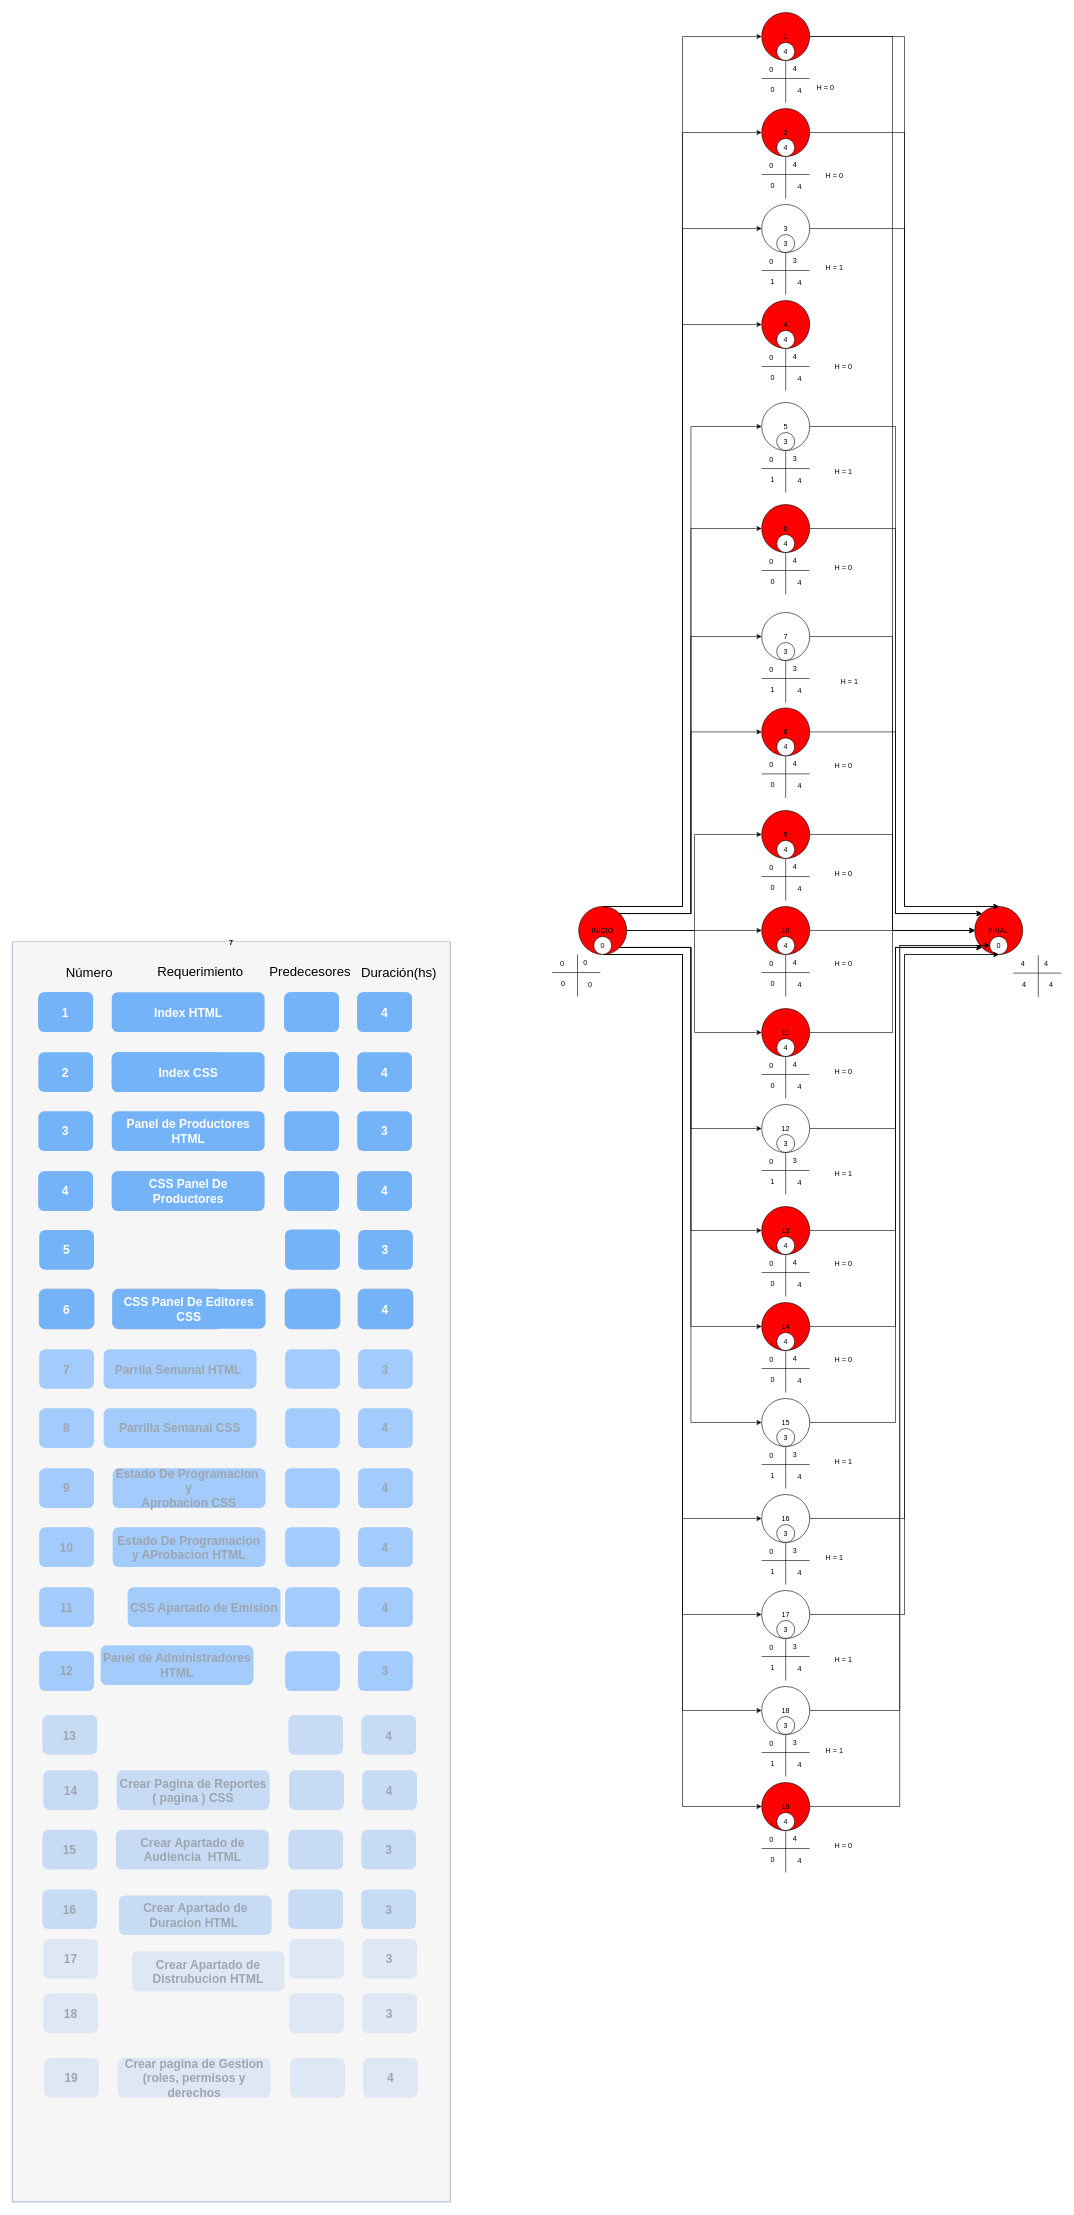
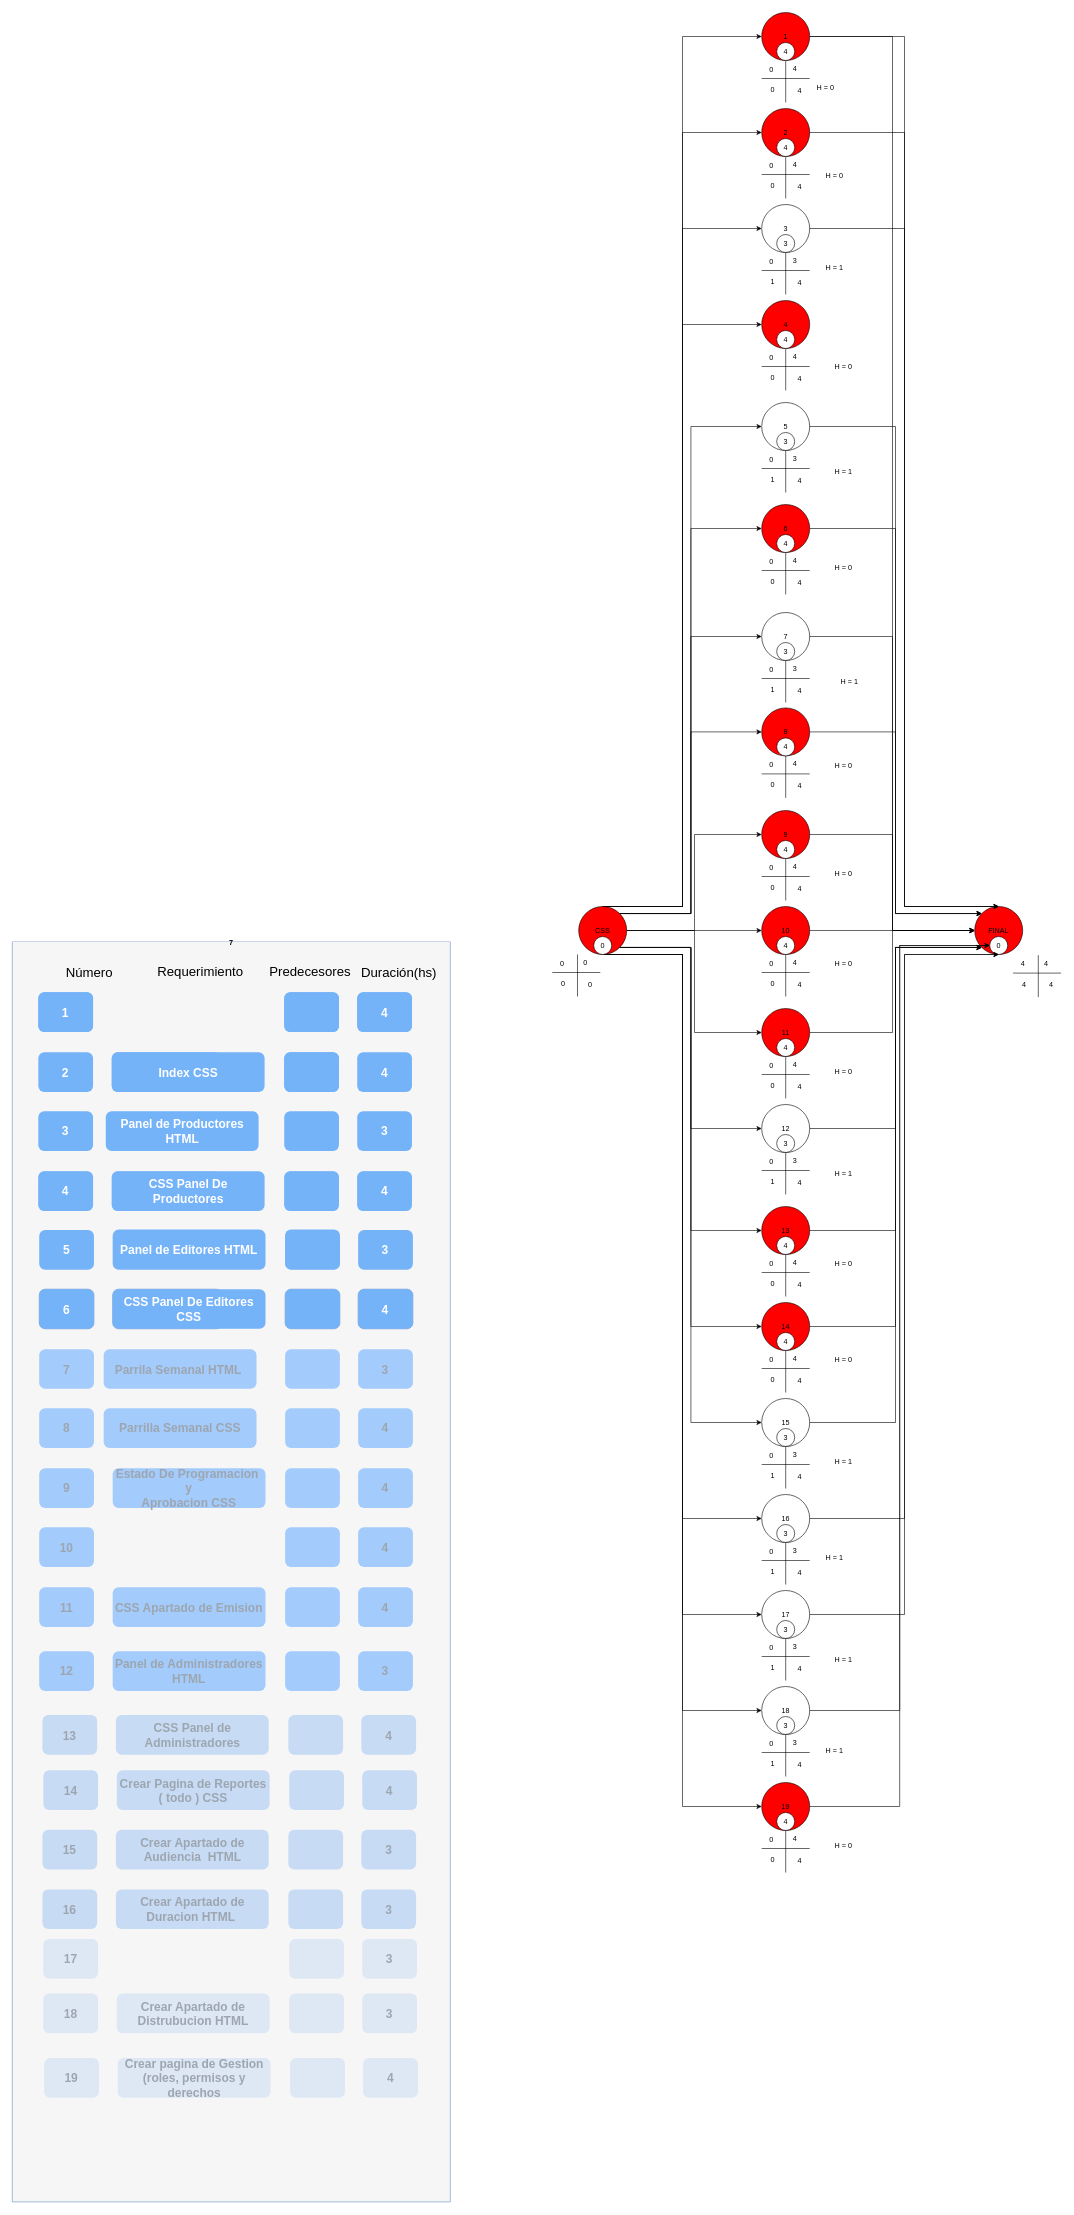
- <mxCell id="289" value="INICIO" style="ellipse;whiteSpace=wrap;html=1;aspect=fixed;fillColor=#FF0000;" vertex="1" parent="288"><mxGeometry x="9" width="80" height="80" as="geometry" /></mxCell>
+ <mxCell id="289" value="CSS" style="ellipse;whiteSpace=wrap;html=1;aspect=fixed;fillColor=#FF0000;" vertex="1" parent="288"><mxGeometry x="9" width="80" height="80" as="geometry" /></mxCell>
- <mxCell id="226" value="Index HTML" style="rounded=1;whiteSpace=wrap;html=1;fillColor=#75b3f9;fontColor=#ffffff;strokeColor=none;gradientColor=none;fontSize=20;fontStyle=1;imageWidth=59;" vertex="1" parent="173"><mxGeometry x="165.771" y="83.917" width="254.74" height="66.142" as="geometry" /></mxCell>
- <mxCell id="232" value="Panel de Productores HTML" style="rounded=1;whiteSpace=wrap;html=1;fillColor=#75b3f9;fontColor=#ffffff;strokeColor=none;gradientColor=none;fontSize=20;fontStyle=1;imageWidth=59;" vertex="1" parent="173"><mxGeometry x="165.771" y="282.343" width="254.74" height="66.142" as="geometry" /></mxCell>
+ <mxCell id="232" value="Panel de Productores HTML" style="rounded=1;whiteSpace=wrap;html=1;fillColor=#75b3f9;fontColor=#ffffff;strokeColor=none;gradientColor=none;fontSize=20;fontStyle=1;imageWidth=59;" vertex="1" parent="173"><mxGeometry x="155.771" y="282.343" width="254.74" height="66.142" as="geometry" /></mxCell>
+ <mxCell id="178" value="&lt;font color=&quot;#ffffff&quot;&gt;Panel de Editores HTML&lt;/font&gt;" style="rounded=1;whiteSpace=wrap;html=1;fillColor=#75B3F9;fontColor=#9da6b0;strokeColor=none;gradientColor=none;fontSize=20;fontStyle=1;imageWidth=59;" vertex="1" parent="174"><mxGeometry x="167.292" y="479.528" width="254.74" height="66.969" as="geometry" /></mxCell>
- <mxCell id="193" value="Estado De Programacion y AProbacion HTML" style="rounded=1;whiteSpace=wrap;html=1;fillColor=#A3CBFB;strokeColor=none;gradientColor=none;fontSize=20;fontStyle=1;fontColor=#9da6b0;imageWidth=59;" vertex="1" parent="174"><mxGeometry x="167.292" y="975.591" width="254.74" height="66.142" as="geometry" /></mxCell>
- <mxCell id="196" value="CSS Apartado de Emision" style="rounded=1;whiteSpace=wrap;html=1;fillColor=#A3CBFB;strokeColor=none;gradientColor=none;fontSize=20;fontStyle=1;fontColor=#9da6b0;imageWidth=59;" vertex="1" parent="174"><mxGeometry x="192.292" y="1075.63" width="254.74" height="66.142" as="geometry" /></mxCell>
+ <mxCell id="196" value="CSS Apartado de Emision" style="rounded=1;whiteSpace=wrap;html=1;fillColor=#A3CBFB;strokeColor=none;gradientColor=none;fontSize=20;fontStyle=1;fontColor=#9da6b0;imageWidth=59;" vertex="1" parent="174"><mxGeometry x="167.292" y="1075.63" width="254.74" height="66.142" as="geometry" /></mxCell>
- <mxCell id="197" value="Panel de Administradores HTML" style="rounded=1;whiteSpace=wrap;html=1;fillColor=#A3CBFB;strokeColor=none;gradientColor=none;fontSize=20;fontStyle=1;fontColor=#9da6b0;imageWidth=59;" vertex="1" parent="174"><mxGeometry x="147.292" y="1172.283" width="254.74" height="66.142" as="geometry" /></mxCell>
+ <mxCell id="197" value="Panel de Administradores HTML" style="rounded=1;whiteSpace=wrap;html=1;fillColor=#A3CBFB;strokeColor=none;gradientColor=none;fontSize=20;fontStyle=1;fontColor=#9da6b0;imageWidth=59;" vertex="1" parent="174"><mxGeometry x="167.292" y="1182.283" width="254.74" height="66.142" as="geometry" /></mxCell>
+ <mxCell id="205" value="CSS Panel de Administradores" style="rounded=1;whiteSpace=wrap;html=1;fillColor=#C7DBF4;strokeColor=none;gradientColor=none;fontSize=20;fontStyle=1;fontColor=#9da6b0;imageWidth=59;" vertex="1" parent="174"><mxGeometry x="172.615" y="1288.524" width="254.74" height="66.142" as="geometry" /></mxCell>
- <mxCell id="208" value="Crear Pagina de Reportes ( pagina ) CSS" style="rounded=1;whiteSpace=wrap;html=1;fillColor=#C7DBF4;strokeColor=none;gradientColor=none;fontSize=20;fontStyle=1;fontColor=#9da6b0;imageWidth=59;" vertex="1" parent="174"><mxGeometry x="174.135" y="1380.709" width="254.74" height="66.142" as="geometry" /></mxCell>
+ <mxCell id="208" value="Crear Pagina de Reportes ( todo ) CSS" style="rounded=1;whiteSpace=wrap;html=1;fillColor=#C7DBF4;strokeColor=none;gradientColor=none;fontSize=20;fontStyle=1;fontColor=#9da6b0;imageWidth=59;" vertex="1" parent="174"><mxGeometry x="174.135" y="1380.709" width="254.74" height="66.142" as="geometry" /></mxCell>
- <mxCell id="219" value="Crear Apartado de Duracion HTML&amp;nbsp;" style="rounded=1;whiteSpace=wrap;html=1;fillColor=#C7DBF4;strokeColor=none;gradientColor=none;fontSize=20;fontStyle=1;fontColor=#9da6b0;imageWidth=59;" vertex="1" parent="174"><mxGeometry x="177.615" y="1589.134" width="254.74" height="66.142" as="geometry" /></mxCell>
+ <mxCell id="219" value="Crear Apartado de Duracion HTML&amp;nbsp;" style="rounded=1;whiteSpace=wrap;html=1;fillColor=#C7DBF4;strokeColor=none;gradientColor=none;fontSize=20;fontStyle=1;fontColor=#9da6b0;imageWidth=59;" vertex="1" parent="174"><mxGeometry x="172.615" y="1579.134" width="254.74" height="66.142" as="geometry" /></mxCell>
- <mxCell id="211" value="Crear Apartado de Distrubucion HTML" style="rounded=1;whiteSpace=wrap;html=1;fillColor=#DEE7F4;strokeColor=none;gradientColor=none;fontSize=20;fontStyle=1;fontColor=#9da6b0;imageWidth=59;" vertex="1" parent="174"><mxGeometry x="199.135" y="1682.756" width="254.74" height="66.142" as="geometry" /></mxCell>
+ <mxCell id="211" value="Crear Apartado de Distrubucion HTML" style="rounded=1;whiteSpace=wrap;html=1;fillColor=#DEE7F4;strokeColor=none;gradientColor=none;fontSize=20;fontStyle=1;fontColor=#9da6b0;imageWidth=59;" vertex="1" parent="174"><mxGeometry x="174.135" y="1752.756" width="254.74" height="66.142" as="geometry" /></mxCell>
